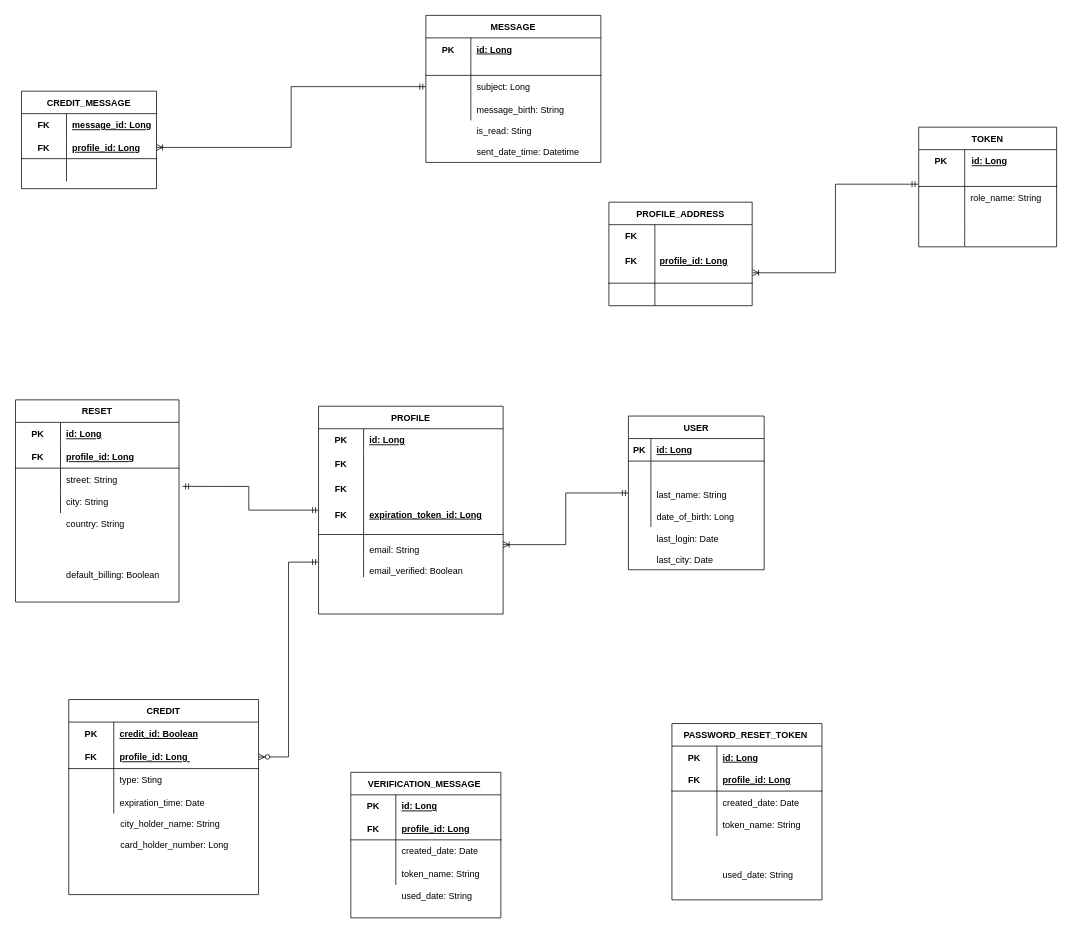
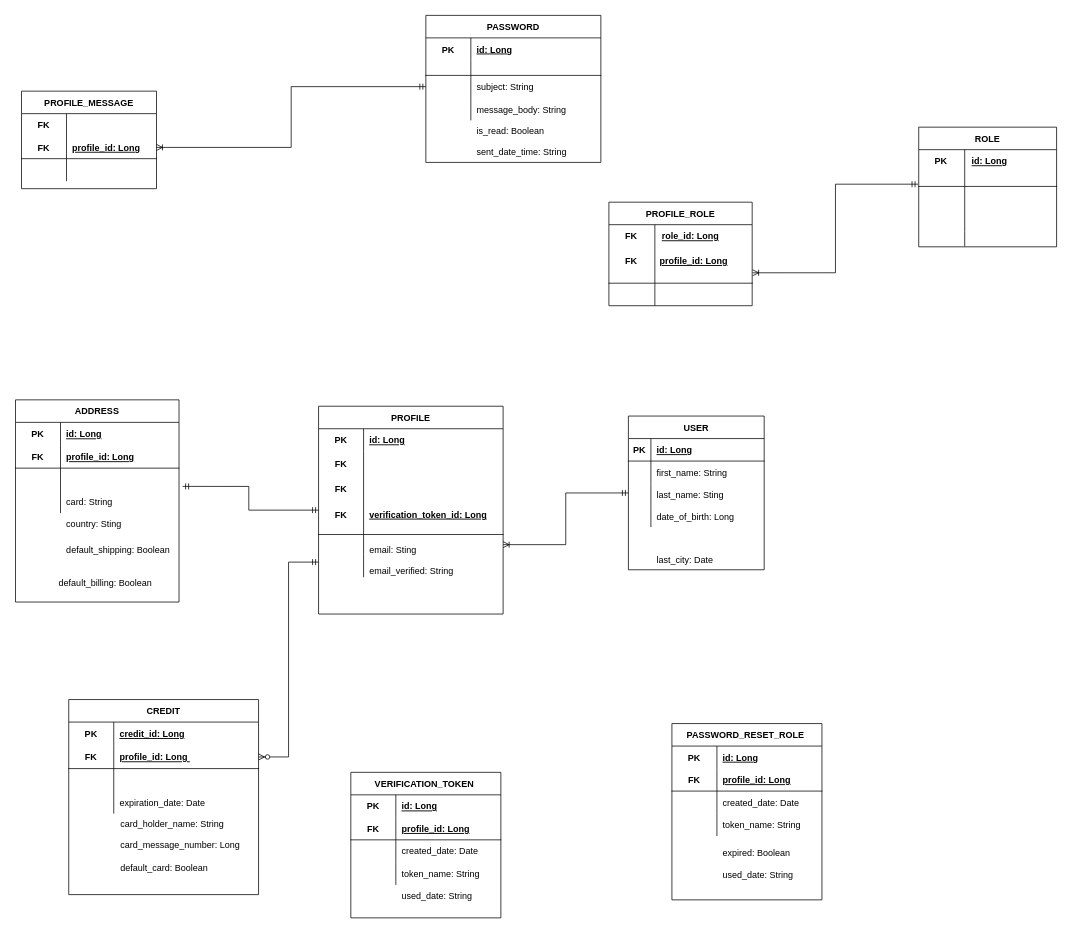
- <mxCell id="96" value="MESSAGE" style="shape=table;startSize=30;container=1;collapsible=1;childLayout=tableLayout;fixedRows=1;rowLines=0;fontStyle=1;align=center;resizeLast=1;strokeColor=#000000;" parent="1" vertex="1"><mxGeometry x="567" y="20" width="233.29" height="196" as="geometry" /></mxCell>
+ <mxCell id="96" value="PASSWORD" style="shape=table;startSize=30;container=1;collapsible=1;childLayout=tableLayout;fixedRows=1;rowLines=0;fontStyle=1;align=center;resizeLast=1;strokeColor=#000000;" parent="1" vertex="1"><mxGeometry x="567" y="20" width="233.29" height="196" as="geometry" /></mxCell>
- <mxCell id="105" value="subject: Long" style="shape=partialRectangle;connectable=0;fillColor=none;top=0;left=0;bottom=0;right=0;align=left;spacingLeft=6;overflow=hidden;" parent="103" vertex="1"><mxGeometry x="60" width="173.29" height="30" as="geometry" /></mxCell>
+ <mxCell id="105" value="subject: String" style="shape=partialRectangle;connectable=0;fillColor=none;top=0;left=0;bottom=0;right=0;align=left;spacingLeft=6;overflow=hidden;" parent="103" vertex="1"><mxGeometry x="60" width="173.29" height="30" as="geometry" /></mxCell>
- <mxCell id="123" value="CREDIT_MESSAGE" style="shape=table;startSize=30;container=1;collapsible=1;childLayout=tableLayout;fixedRows=1;rowLines=0;fontStyle=1;align=center;resizeLast=1;strokeColor=#000000;" parent="1" vertex="1"><mxGeometry x="28" y="121" width="180" height="130" as="geometry" /></mxCell>
+ <mxCell id="123" value="PROFILE_MESSAGE" style="shape=table;startSize=30;container=1;collapsible=1;childLayout=tableLayout;fixedRows=1;rowLines=0;fontStyle=1;align=center;resizeLast=1;strokeColor=#000000;" parent="1" vertex="1"><mxGeometry x="28" y="121" width="180" height="130" as="geometry" /></mxCell>
- <mxCell id="108" value="message_birth: String" style="shape=partialRectangle;connectable=0;fillColor=none;top=0;left=0;bottom=0;right=0;align=left;spacingLeft=6;overflow=hidden;" parent="106" vertex="1"><mxGeometry x="60" width="173.29" height="30" as="geometry" /></mxCell>
+ <mxCell id="108" value="message_body: String" style="shape=partialRectangle;connectable=0;fillColor=none;top=0;left=0;bottom=0;right=0;align=left;spacingLeft=6;overflow=hidden;" parent="106" vertex="1"><mxGeometry x="60" width="173.29" height="30" as="geometry" /></mxCell>
- <mxCell id="126" value="message_id: Long" style="shape=partialRectangle;connectable=0;fillColor=none;top=0;left=0;bottom=0;right=0;align=left;spacingLeft=6;fontStyle=5;overflow=hidden;" parent="124" vertex="1"><mxGeometry x="60" width="120" height="30" as="geometry" /></mxCell>
- <mxCell id="122" value="is_read: Sting" style="shape=partialRectangle;connectable=0;fillColor=none;top=0;left=0;bottom=0;right=0;align=left;spacingLeft=6;overflow=hidden;" parent="1" vertex="1"><mxGeometry x="627" y="158" width="140" height="30" as="geometry" /></mxCell>
+ <mxCell id="122" value="is_read: Boolean" style="shape=partialRectangle;connectable=0;fillColor=none;top=0;left=0;bottom=0;right=0;align=left;spacingLeft=6;overflow=hidden;" parent="1" vertex="1"><mxGeometry x="627" y="158" width="140" height="30" as="geometry" /></mxCell>
- <mxCell id="16" value="TOKEN" style="shape=table;startSize=30;container=1;collapsible=1;childLayout=tableLayout;fixedRows=1;rowLines=0;fontStyle=1;align=center;resizeLast=1;" parent="1" vertex="1"><mxGeometry x="1224" y="169" width="183.79" height="159.5" as="geometry"><mxRectangle x="90" y="350" width="60" height="30" as="alternateBounds" /></mxGeometry></mxCell>
+ <mxCell id="16" value="ROLE" style="shape=table;startSize=30;container=1;collapsible=1;childLayout=tableLayout;fixedRows=1;rowLines=0;fontStyle=1;align=center;resizeLast=1;" parent="1" vertex="1"><mxGeometry x="1224" y="169" width="183.79" height="159.5" as="geometry"><mxRectangle x="90" y="350" width="60" height="30" as="alternateBounds" /></mxGeometry></mxCell>
- <mxCell id="140" value="sent_date_time: Datetime" style="shape=partialRectangle;connectable=0;fillColor=none;top=0;left=0;bottom=0;right=0;align=left;spacingLeft=6;overflow=hidden;" parent="1" vertex="1"><mxGeometry x="627" y="186" width="163" height="30" as="geometry" /></mxCell>
+ <mxCell id="140" value="sent_date_time: String" style="shape=partialRectangle;connectable=0;fillColor=none;top=0;left=0;bottom=0;right=0;align=left;spacingLeft=6;overflow=hidden;" parent="1" vertex="1"><mxGeometry x="627" y="186" width="163" height="30" as="geometry" /></mxCell>
- <mxCell id="22" value="role_name: String" style="shape=partialRectangle;connectable=0;fillColor=none;top=0;left=0;bottom=0;right=0;align=left;spacingLeft=6;overflow=hidden;" parent="20" vertex="1"><mxGeometry x="61.292" width="122.498" height="30" as="geometry" /></mxCell>
- <mxCell id="143" value="PROFILE_ADDRESS" style="shape=table;startSize=30;container=1;collapsible=1;childLayout=tableLayout;fixedRows=1;rowLines=0;fontStyle=1;align=center;resizeLast=1;" parent="1" vertex="1"><mxGeometry x="811" y="269" width="191" height="138" as="geometry"><mxRectangle x="90" y="350" width="60" height="30" as="alternateBounds" /></mxGeometry></mxCell>
+ <mxCell id="143" value="PROFILE_ROLE" style="shape=table;startSize=30;container=1;collapsible=1;childLayout=tableLayout;fixedRows=1;rowLines=0;fontStyle=1;align=center;resizeLast=1;" parent="1" vertex="1"><mxGeometry x="811" y="269" width="191" height="138" as="geometry"><mxRectangle x="90" y="350" width="60" height="30" as="alternateBounds" /></mxGeometry></mxCell>
+ <mxCell id="152" value="role_id: Long" style="shape=partialRectangle;connectable=0;fillColor=none;top=0;left=0;bottom=0;right=0;align=left;spacingLeft=6;fontStyle=5;overflow=hidden;" parent="1" vertex="1"><mxGeometry x="874" y="299" width="120" height="30" as="geometry" /></mxCell>
- <mxCell id="70" value="RESET" style="shape=table;startSize=30;container=1;collapsible=1;childLayout=tableLayout;fixedRows=1;rowLines=0;fontStyle=1;align=center;resizeLast=1;strokeColor=#000000;" parent="1" vertex="1"><mxGeometry x="20" y="532.5" width="218" height="269.5" as="geometry" /></mxCell>
+ <mxCell id="70" value="ADDRESS" style="shape=table;startSize=30;container=1;collapsible=1;childLayout=tableLayout;fixedRows=1;rowLines=0;fontStyle=1;align=center;resizeLast=1;strokeColor=#000000;" parent="1" vertex="1"><mxGeometry x="20" y="532.5" width="218" height="269.5" as="geometry" /></mxCell>
+ <mxCell id="9" value="first_name: String" style="shape=partialRectangle;connectable=0;fillColor=none;top=0;left=0;bottom=0;right=0;align=left;spacingLeft=6;overflow=hidden;" parent="7" vertex="1"><mxGeometry x="30" width="151" height="30" as="geometry" /></mxCell>
- <mxCell id="79" value="street: String" style="shape=partialRectangle;connectable=0;fillColor=none;top=0;left=0;bottom=0;right=0;align=left;spacingLeft=6;overflow=hidden;" parent="77" vertex="1"><mxGeometry x="60" width="158" height="30" as="geometry" /></mxCell>
- <mxCell id="12" value="last_name: String" style="shape=partialRectangle;connectable=0;fillColor=none;top=0;left=0;bottom=0;right=0;align=left;spacingLeft=6;overflow=hidden;" parent="10" vertex="1"><mxGeometry x="30" width="151" height="30" as="geometry" /></mxCell>
+ <mxCell id="12" value="last_name: Sting" style="shape=partialRectangle;connectable=0;fillColor=none;top=0;left=0;bottom=0;right=0;align=left;spacingLeft=6;overflow=hidden;" parent="10" vertex="1"><mxGeometry x="30" width="151" height="30" as="geometry" /></mxCell>
- <mxCell id="82" value="city: String" style="shape=partialRectangle;connectable=0;fillColor=none;top=0;left=0;bottom=0;right=0;align=left;spacingLeft=6;overflow=hidden;" parent="80" vertex="1"><mxGeometry x="60" width="158" height="30" as="geometry" /></mxCell>
+ <mxCell id="82" value="card: String" style="shape=partialRectangle;connectable=0;fillColor=none;top=0;left=0;bottom=0;right=0;align=left;spacingLeft=6;overflow=hidden;" parent="80" vertex="1"><mxGeometry x="60" width="158" height="30" as="geometry" /></mxCell>
- <mxCell id="137" value="expiration_token_id: Long" style="shape=partialRectangle;connectable=0;fillColor=none;top=0;left=0;bottom=0;right=0;align=left;spacingLeft=6;fontStyle=5;overflow=hidden;" parent="1" vertex="1"><mxGeometry x="484" y="670" width="171" height="30" as="geometry" /></mxCell>
+ <mxCell id="137" value="verification_token_id: Long" style="shape=partialRectangle;connectable=0;fillColor=none;top=0;left=0;bottom=0;right=0;align=left;spacingLeft=6;fontStyle=5;overflow=hidden;" parent="1" vertex="1"><mxGeometry x="484" y="670" width="171" height="30" as="geometry" /></mxCell>
- <mxCell id="113" value="country: String" style="shape=partialRectangle;connectable=0;fillColor=none;top=0;left=0;bottom=0;right=0;align=left;spacingLeft=6;overflow=hidden;" parent="1" vertex="1"><mxGeometry x="80" y="683" width="158" height="30" as="geometry" /></mxCell>
+ <mxCell id="113" value="country: Sting" style="shape=partialRectangle;connectable=0;fillColor=none;top=0;left=0;bottom=0;right=0;align=left;spacingLeft=6;overflow=hidden;" parent="1" vertex="1"><mxGeometry x="80" y="683" width="158" height="30" as="geometry" /></mxCell>
- <mxCell id="141" value="last_login: Date" style="shape=partialRectangle;connectable=0;fillColor=none;top=0;left=0;bottom=0;right=0;align=left;spacingLeft=6;overflow=hidden;strokeColor=#000000;" parent="1" vertex="1"><mxGeometry x="867" y="703" width="151" height="28" as="geometry" /></mxCell>
+ <mxCell id="114" value="default_shipping: Boolean" style="shape=partialRectangle;connectable=0;fillColor=none;top=0;left=0;bottom=0;right=0;align=left;spacingLeft=6;overflow=hidden;" parent="1" vertex="1"><mxGeometry x="80" y="717" width="158" height="30" as="geometry" /></mxCell>
- <mxCell id="109" value="email: String" style="shape=partialRectangle;connectable=0;fillColor=none;top=0;left=0;bottom=0;right=0;align=left;spacingLeft=6;overflow=hidden;strokeColor=#000000;" parent="1" vertex="1"><mxGeometry x="484" y="717" width="150" height="30" as="geometry" /></mxCell>
+ <mxCell id="109" value="email: Sting" style="shape=partialRectangle;connectable=0;fillColor=none;top=0;left=0;bottom=0;right=0;align=left;spacingLeft=6;overflow=hidden;strokeColor=#000000;" parent="1" vertex="1"><mxGeometry x="484" y="717" width="150" height="30" as="geometry" /></mxCell>
- <mxCell id="110" value="email_verified: Boolean" style="shape=partialRectangle;connectable=0;fillColor=none;top=0;left=0;bottom=0;right=0;align=left;spacingLeft=6;overflow=hidden;" parent="1" vertex="1"><mxGeometry x="484" y="745" width="150" height="30" as="geometry" /></mxCell>
+ <mxCell id="110" value="email_verified: String" style="shape=partialRectangle;connectable=0;fillColor=none;top=0;left=0;bottom=0;right=0;align=left;spacingLeft=6;overflow=hidden;" parent="1" vertex="1"><mxGeometry x="484" y="745" width="150" height="30" as="geometry" /></mxCell>
- <mxCell id="115" value="default_billing: Boolean" style="shape=partialRectangle;connectable=0;fillColor=none;top=0;left=0;bottom=0;right=0;align=left;spacingLeft=6;overflow=hidden;" parent="1" vertex="1"><mxGeometry x="80" y="751" width="158" height="30" as="geometry" /></mxCell>
+ <mxCell id="115" value="default_billing: Boolean" style="shape=partialRectangle;connectable=0;fillColor=none;top=0;left=0;bottom=0;right=0;align=left;spacingLeft=6;overflow=hidden;" parent="1" vertex="1"><mxGeometry x="70" y="761" width="158" height="30" as="geometry" /></mxCell>
- <mxCell id="86" value="credit_id: Boolean" style="shape=partialRectangle;connectable=0;fillColor=none;top=0;left=0;bottom=0;right=0;align=left;spacingLeft=6;fontStyle=5;overflow=hidden;" parent="84" vertex="1"><mxGeometry x="60" width="193" height="31" as="geometry" /></mxCell>
+ <mxCell id="86" value="credit_id: Long" style="shape=partialRectangle;connectable=0;fillColor=none;top=0;left=0;bottom=0;right=0;align=left;spacingLeft=6;fontStyle=5;overflow=hidden;" parent="84" vertex="1"><mxGeometry x="60" width="193" height="31" as="geometry" /></mxCell>
- <mxCell id="42" value="PASSWORD_RESET_TOKEN " style="shape=table;startSize=30;container=1;collapsible=1;childLayout=tableLayout;fixedRows=1;rowLines=0;fontStyle=1;align=center;resizeLast=1;strokeColor=#000000;" parent="1" vertex="1"><mxGeometry x="895" y="964" width="200" height="235" as="geometry" /></mxCell>
+ <mxCell id="42" value="PASSWORD_RESET_ROLE " style="shape=table;startSize=30;container=1;collapsible=1;childLayout=tableLayout;fixedRows=1;rowLines=0;fontStyle=1;align=center;resizeLast=1;strokeColor=#000000;" parent="1" vertex="1"><mxGeometry x="895" y="964" width="200" height="235" as="geometry" /></mxCell>
- <mxCell id="92" value="type: Sting" style="shape=partialRectangle;connectable=0;fillColor=none;top=0;left=0;bottom=0;right=0;align=left;spacingLeft=6;overflow=hidden;" parent="90" vertex="1"><mxGeometry x="60" width="193" height="30" as="geometry" /></mxCell>
- <mxCell id="29" value="VERIFICATION_MESSAGE " style="shape=table;startSize=30;container=1;collapsible=1;childLayout=tableLayout;fixedRows=1;rowLines=0;fontStyle=1;align=center;resizeLast=1;strokeColor=#000000;" parent="1" vertex="1"><mxGeometry x="467" y="1029" width="200" height="194" as="geometry" /></mxCell>
+ <mxCell id="29" value="VERIFICATION_TOKEN " style="shape=table;startSize=30;container=1;collapsible=1;childLayout=tableLayout;fixedRows=1;rowLines=0;fontStyle=1;align=center;resizeLast=1;strokeColor=#000000;" parent="1" vertex="1"><mxGeometry x="467" y="1029" width="200" height="194" as="geometry" /></mxCell>
- <mxCell id="95" value="expiration_time: Date" style="shape=partialRectangle;connectable=0;fillColor=none;top=0;left=0;bottom=0;right=0;align=left;spacingLeft=6;overflow=hidden;" parent="93" vertex="1"><mxGeometry x="60" width="193" height="30" as="geometry" /></mxCell>
+ <mxCell id="95" value="expiration_date: Date" style="shape=partialRectangle;connectable=0;fillColor=none;top=0;left=0;bottom=0;right=0;align=left;spacingLeft=6;overflow=hidden;" parent="93" vertex="1"><mxGeometry x="60" width="193" height="30" as="geometry" /></mxCell>
- <mxCell id="117" value="city_holder_name: String" style="shape=partialRectangle;connectable=0;fillColor=none;top=0;left=0;bottom=0;right=0;align=left;spacingLeft=6;overflow=hidden;" parent="1" vertex="1"><mxGeometry x="152" y="1083" width="195" height="30" as="geometry" /></mxCell>
+ <mxCell id="117" value="card_holder_name: String" style="shape=partialRectangle;connectable=0;fillColor=none;top=0;left=0;bottom=0;right=0;align=left;spacingLeft=6;overflow=hidden;" parent="1" vertex="1"><mxGeometry x="152" y="1083" width="195" height="30" as="geometry" /></mxCell>
- <mxCell id="118" value="card_holder_number: Long" style="shape=partialRectangle;connectable=0;fillColor=none;top=0;left=0;bottom=0;right=0;align=left;spacingLeft=6;overflow=hidden;" parent="1" vertex="1"><mxGeometry x="152" y="1111" width="191" height="30" as="geometry" /></mxCell>
+ <mxCell id="118" value="card_message_number: Long" style="shape=partialRectangle;connectable=0;fillColor=none;top=0;left=0;bottom=0;right=0;align=left;spacingLeft=6;overflow=hidden;" parent="1" vertex="1"><mxGeometry x="152" y="1111" width="191" height="30" as="geometry" /></mxCell>
+ <mxCell id="55" value="expired: Boolean" style="shape=partialRectangle;connectable=0;fillColor=none;top=0;left=0;bottom=0;right=0;align=left;spacingLeft=6;overflow=hidden;" parent="1" vertex="1"><mxGeometry x="955" y="1121" width="140" height="30" as="geometry" /></mxCell>
+ <mxCell id="119" value="default_card: Boolean" style="shape=partialRectangle;connectable=0;fillColor=none;top=0;left=0;bottom=0;right=0;align=left;spacingLeft=6;overflow=hidden;" parent="1" vertex="1"><mxGeometry x="152" y="1141" width="140" height="30" as="geometry" /></mxCell>
